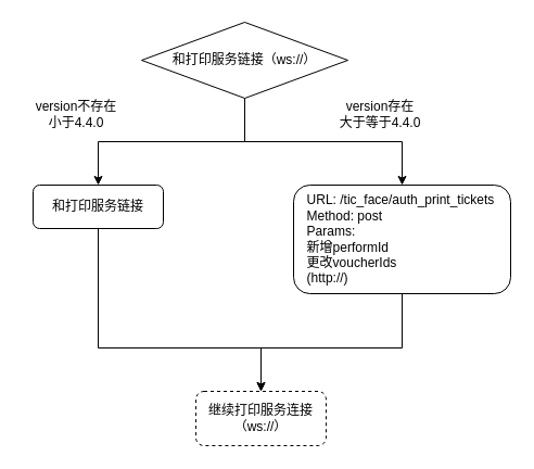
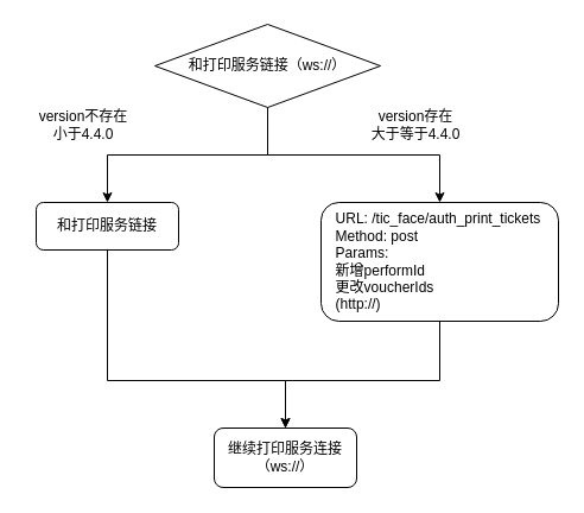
- <mxCell id="12" value="继续打印服务连接（ws://）" style="rounded=1;whiteSpace=wrap;html=1;dashed=1;" parent="1" vertex="1"><mxGeometry x="180" y="360" width="120" height="50" as="geometry" /></mxCell>
+ <mxCell id="12" value="继续打印服务连接（ws://）" style="rounded=1;whiteSpace=wrap;html=1;" parent="1" vertex="1"><mxGeometry x="180" y="360" width="120" height="50" as="geometry" /></mxCell>
